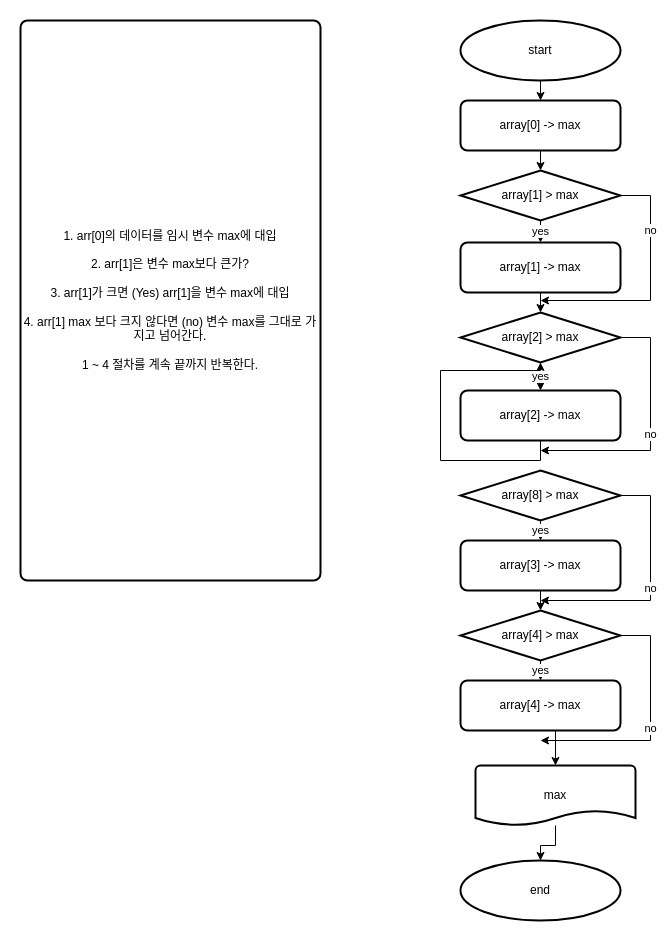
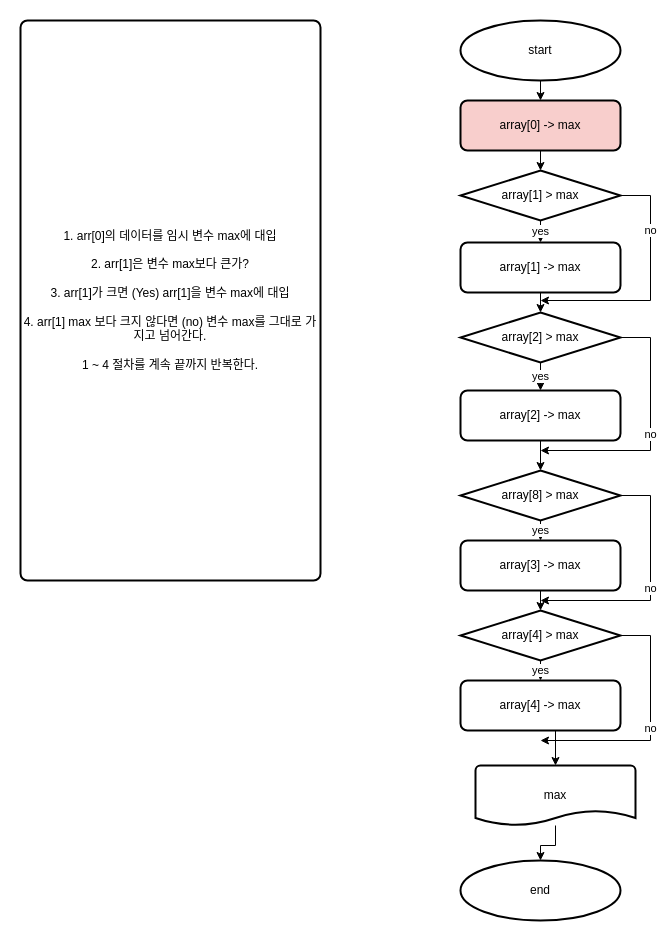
- <mxCell id="11" value="array[0] -&amp;gt; max" style="rounded=1;whiteSpace=wrap;html=1;absoluteArcSize=1;arcSize=14;strokeWidth=2;" parent="1" vertex="1"><mxGeometry x="460" y="100" width="160" height="50" as="geometry" /></mxCell>
+ <mxCell id="11" value="array[0] -&amp;gt; max" style="rounded=1;whiteSpace=wrap;html=1;absoluteArcSize=1;arcSize=14;strokeWidth=2;fillColor=#f8cecc;" parent="1" vertex="1"><mxGeometry x="460" y="100" width="160" height="50" as="geometry" /></mxCell>
- <mxCell id="18" style="edgeStyle=orthogonalEdgeStyle;rounded=0;orthogonalLoop=1;jettySize=auto;html=1;exitX=0.5;exitY=1;exitDx=0;exitDy=0;" edge="1" parent="1" source="19" target="17"><mxGeometry relative="1" as="geometry" /></mxCell>
+ <mxCell id="18" style="edgeStyle=orthogonalEdgeStyle;rounded=0;orthogonalLoop=1;jettySize=auto;html=1;exitX=0.5;exitY=1;exitDx=0;exitDy=0;entryX=0.5;entryY=0;entryDx=0;entryDy=0;entryPerimeter=0;" edge="1" parent="1" source="19" target="22"><mxGeometry relative="1" as="geometry" /></mxCell>
